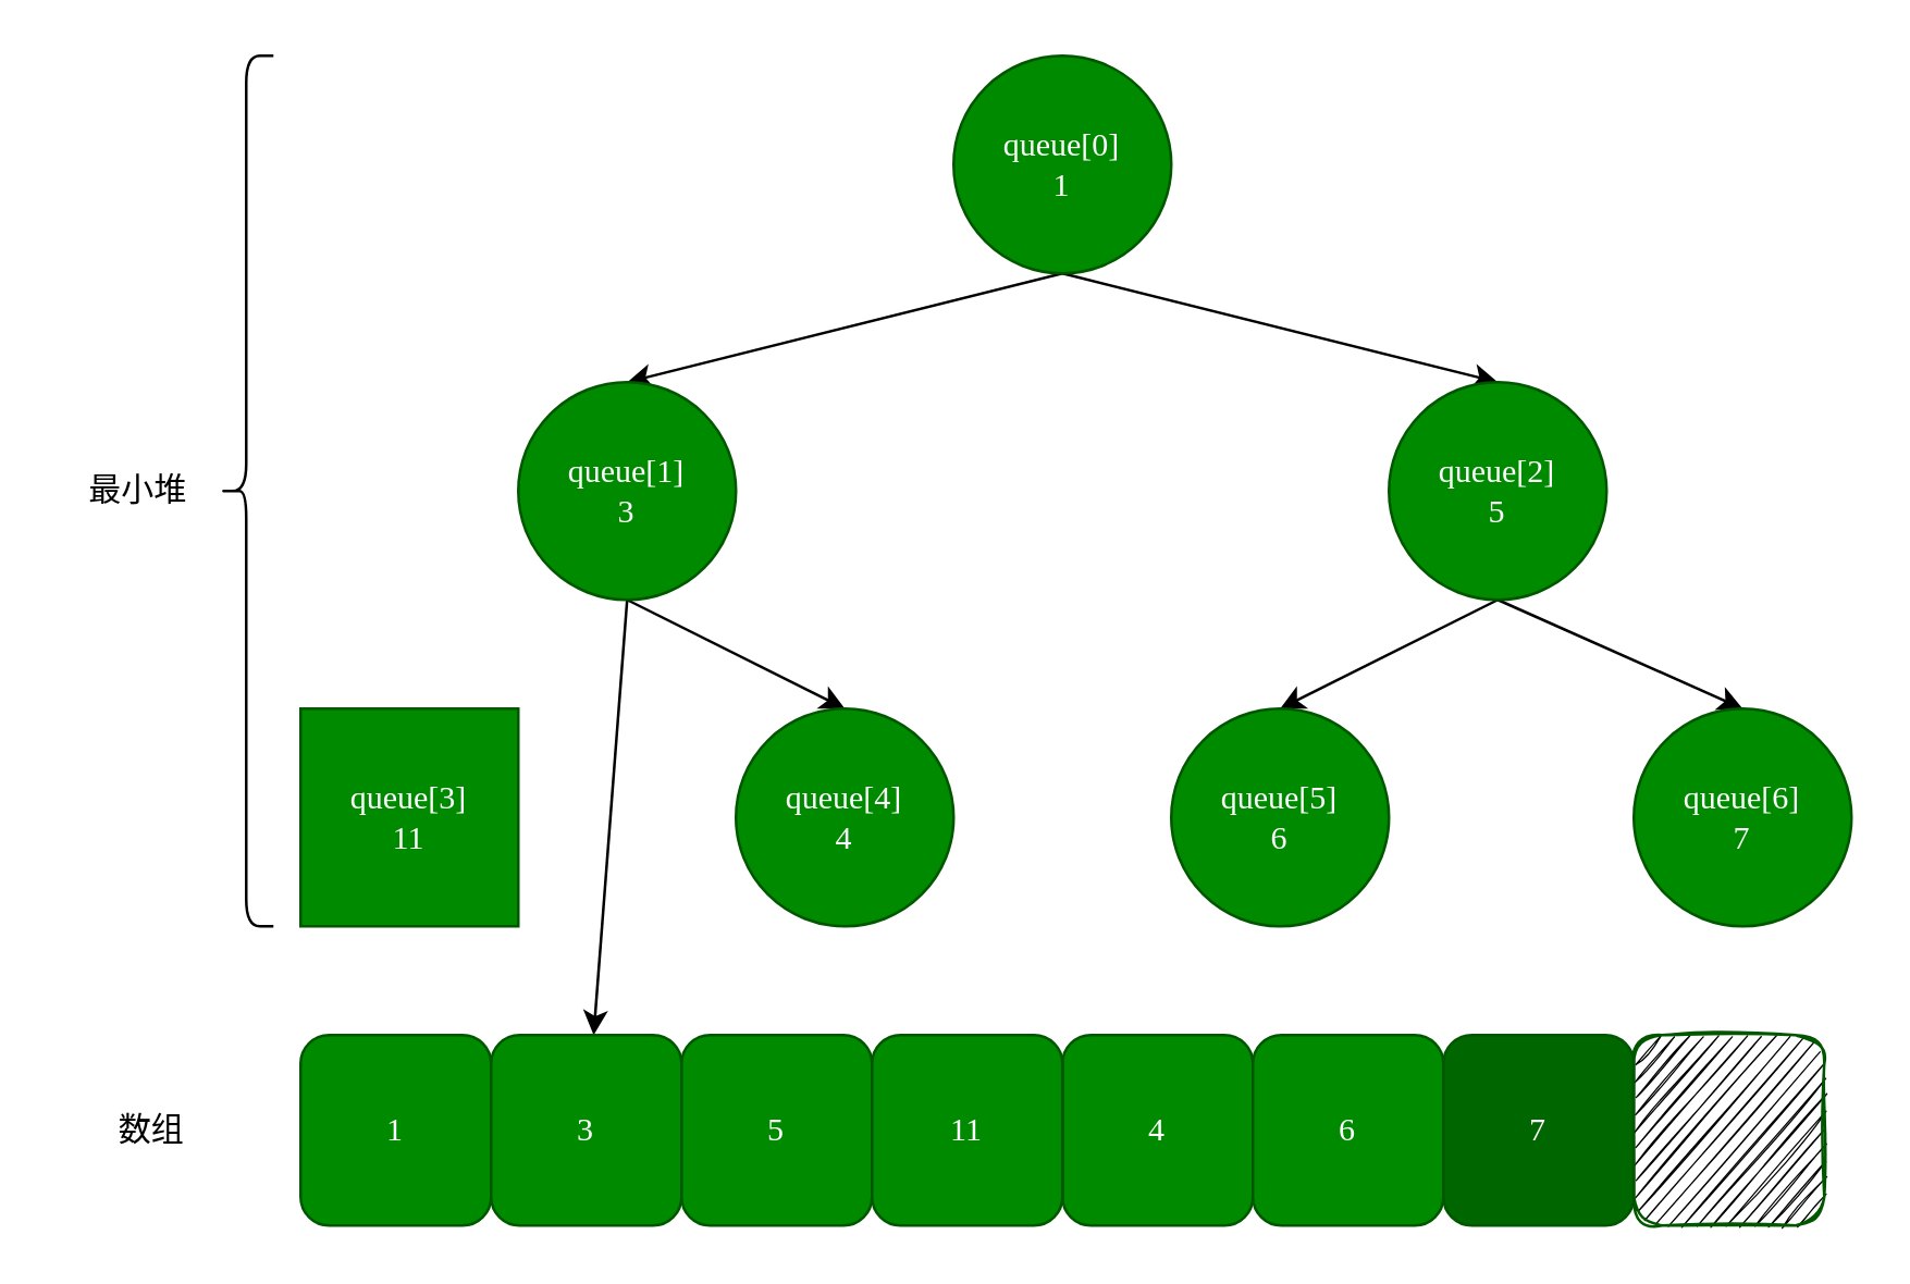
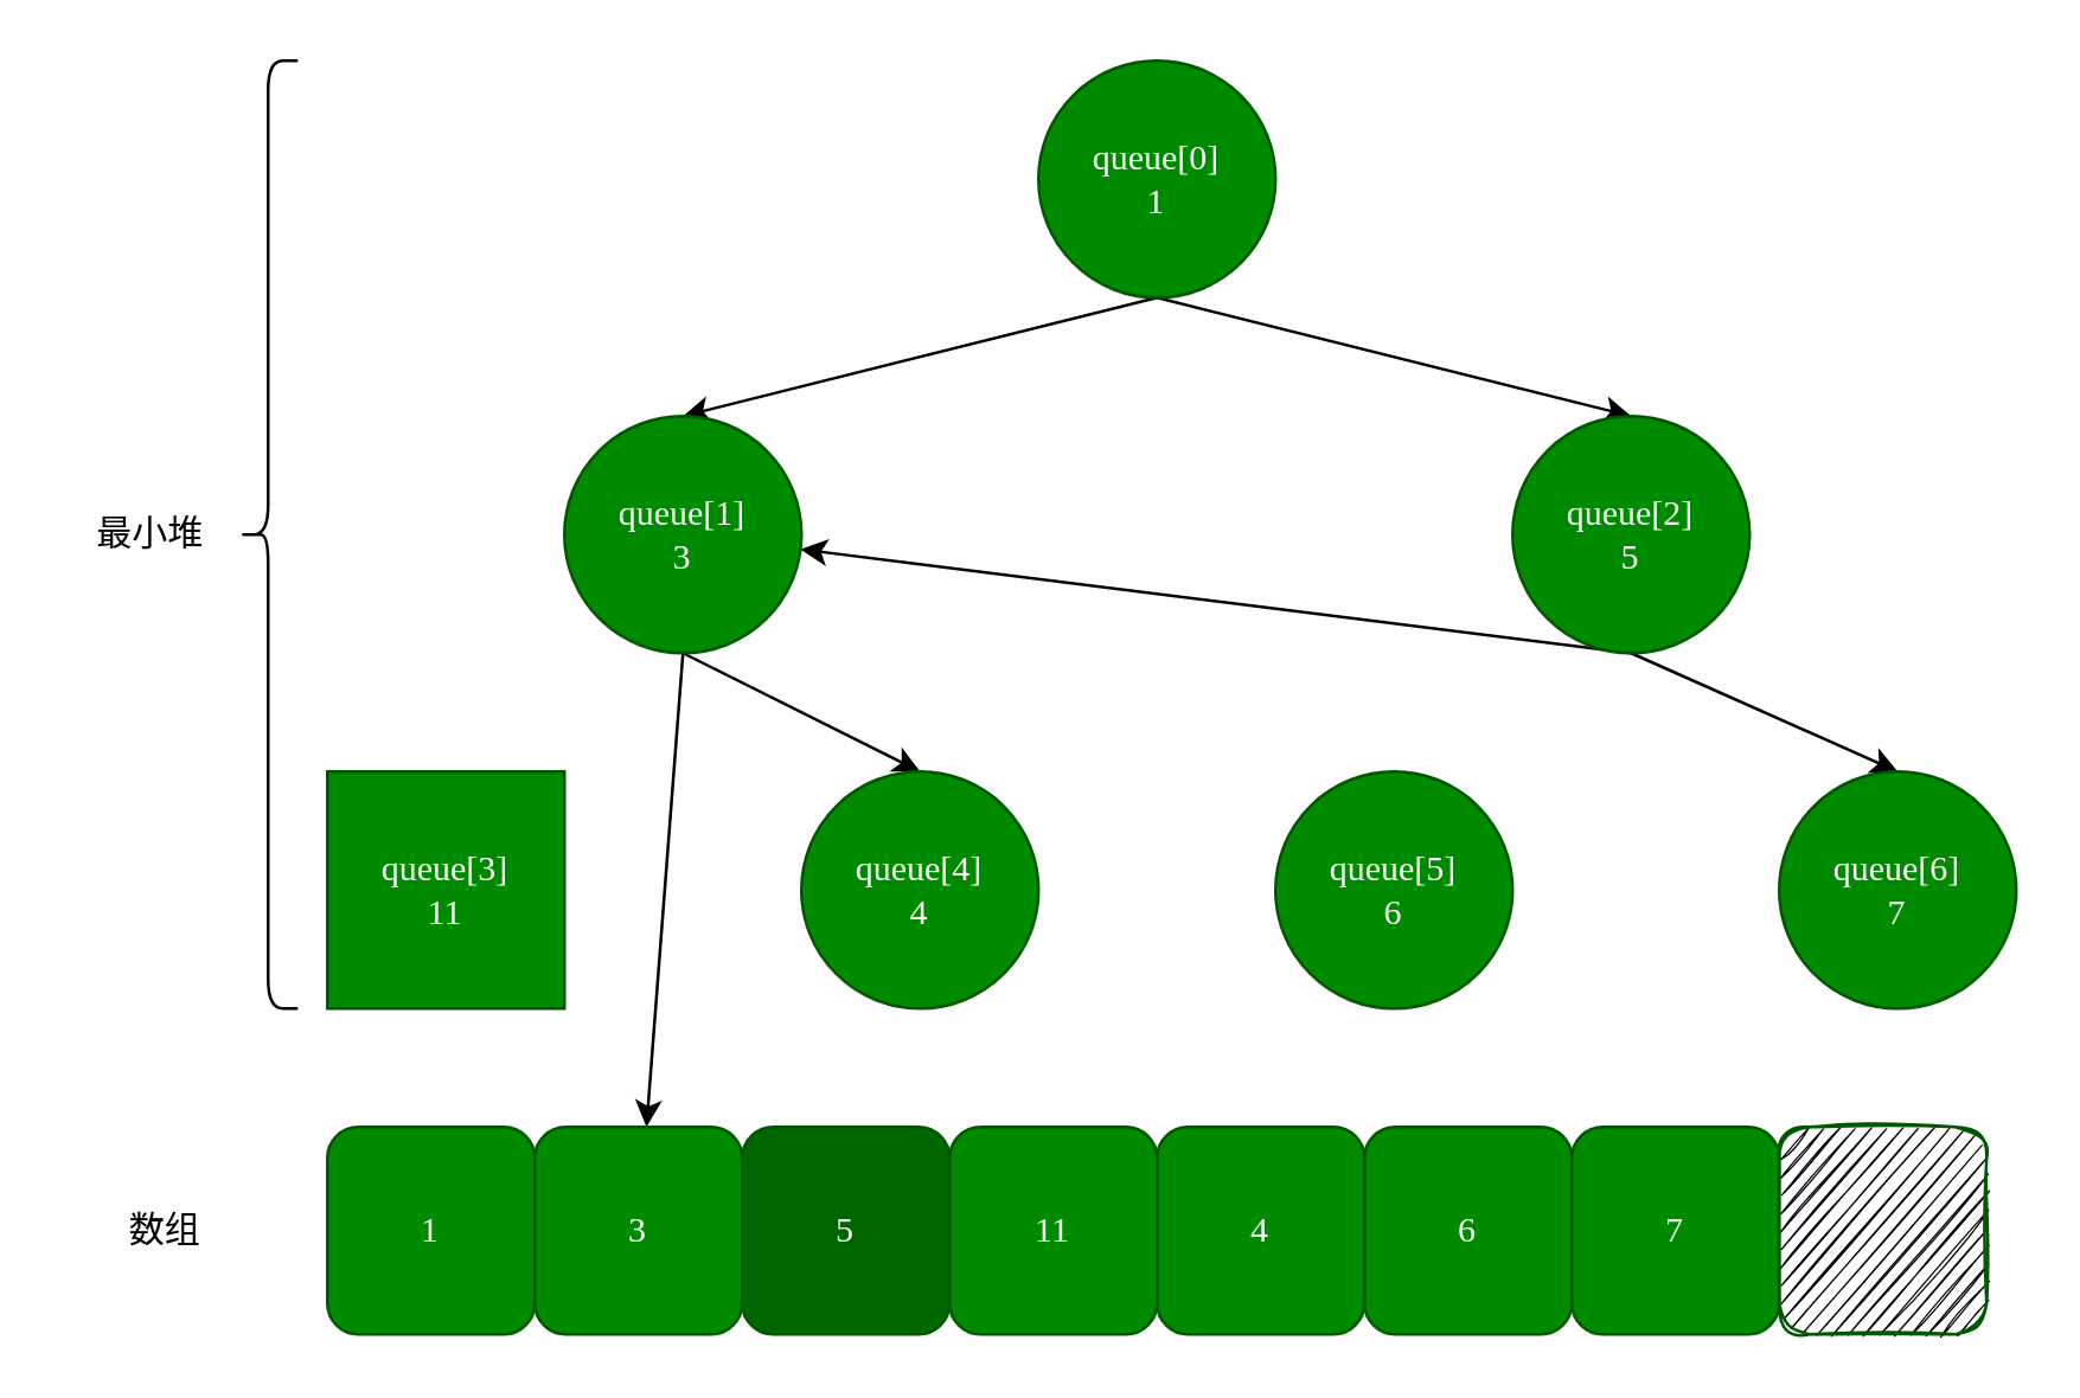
- <mxCell id="8" style="edgeStyle=none;rounded=0;orthogonalLoop=1;jettySize=auto;html=1;entryX=0.5;entryY=0;entryDx=0;entryDy=0;exitX=0.5;exitY=1;exitDx=0;exitDy=0;fontFamily=Comic Sans MS;" edge="1" parent="1" source="10" target="14"><mxGeometry relative="1" as="geometry" /></mxCell>
+ <mxCell id="8" style="edgeStyle=none;rounded=0;orthogonalLoop=1;jettySize=auto;html=1;exitX=0.5;exitY=1;exitDx=0;exitDy=0;fontFamily=Comic Sans MS;" edge="1" parent="1" source="10" target="7"><mxGeometry relative="1" as="geometry" /></mxCell>
- <mxCell id="19" value="5" style="whiteSpace=wrap;html=1;aspect=fixed;fillColor=#008a00;fontColor=#ffffff;strokeColor=#005700;rounded=1;fontFamily=Comic Sans MS;" vertex="1" parent="1"><mxGeometry x="250" y="380" width="70" height="70" as="geometry" /></mxCell>
+ <mxCell id="19" value="5" style="whiteSpace=wrap;html=1;aspect=fixed;fillColor=#006600;fontColor=#ffffff;strokeColor=#005700;rounded=1;fontFamily=Comic Sans MS;" vertex="1" parent="1"><mxGeometry x="250" y="380" width="70" height="70" as="geometry" /></mxCell>
- <mxCell id="22" value="7" style="whiteSpace=wrap;html=1;aspect=fixed;fillColor=#006600;fontColor=#ffffff;strokeColor=#005700;rounded=1;fontFamily=Comic Sans MS;" vertex="1" parent="1"><mxGeometry x="530" y="380" width="70" height="70" as="geometry" /></mxCell>
+ <mxCell id="22" value="7" style="whiteSpace=wrap;html=1;aspect=fixed;fillColor=#008a00;fontColor=#ffffff;strokeColor=#005700;rounded=1;fontFamily=Comic Sans MS;" vertex="1" parent="1"><mxGeometry x="530" y="380" width="70" height="70" as="geometry" /></mxCell>
